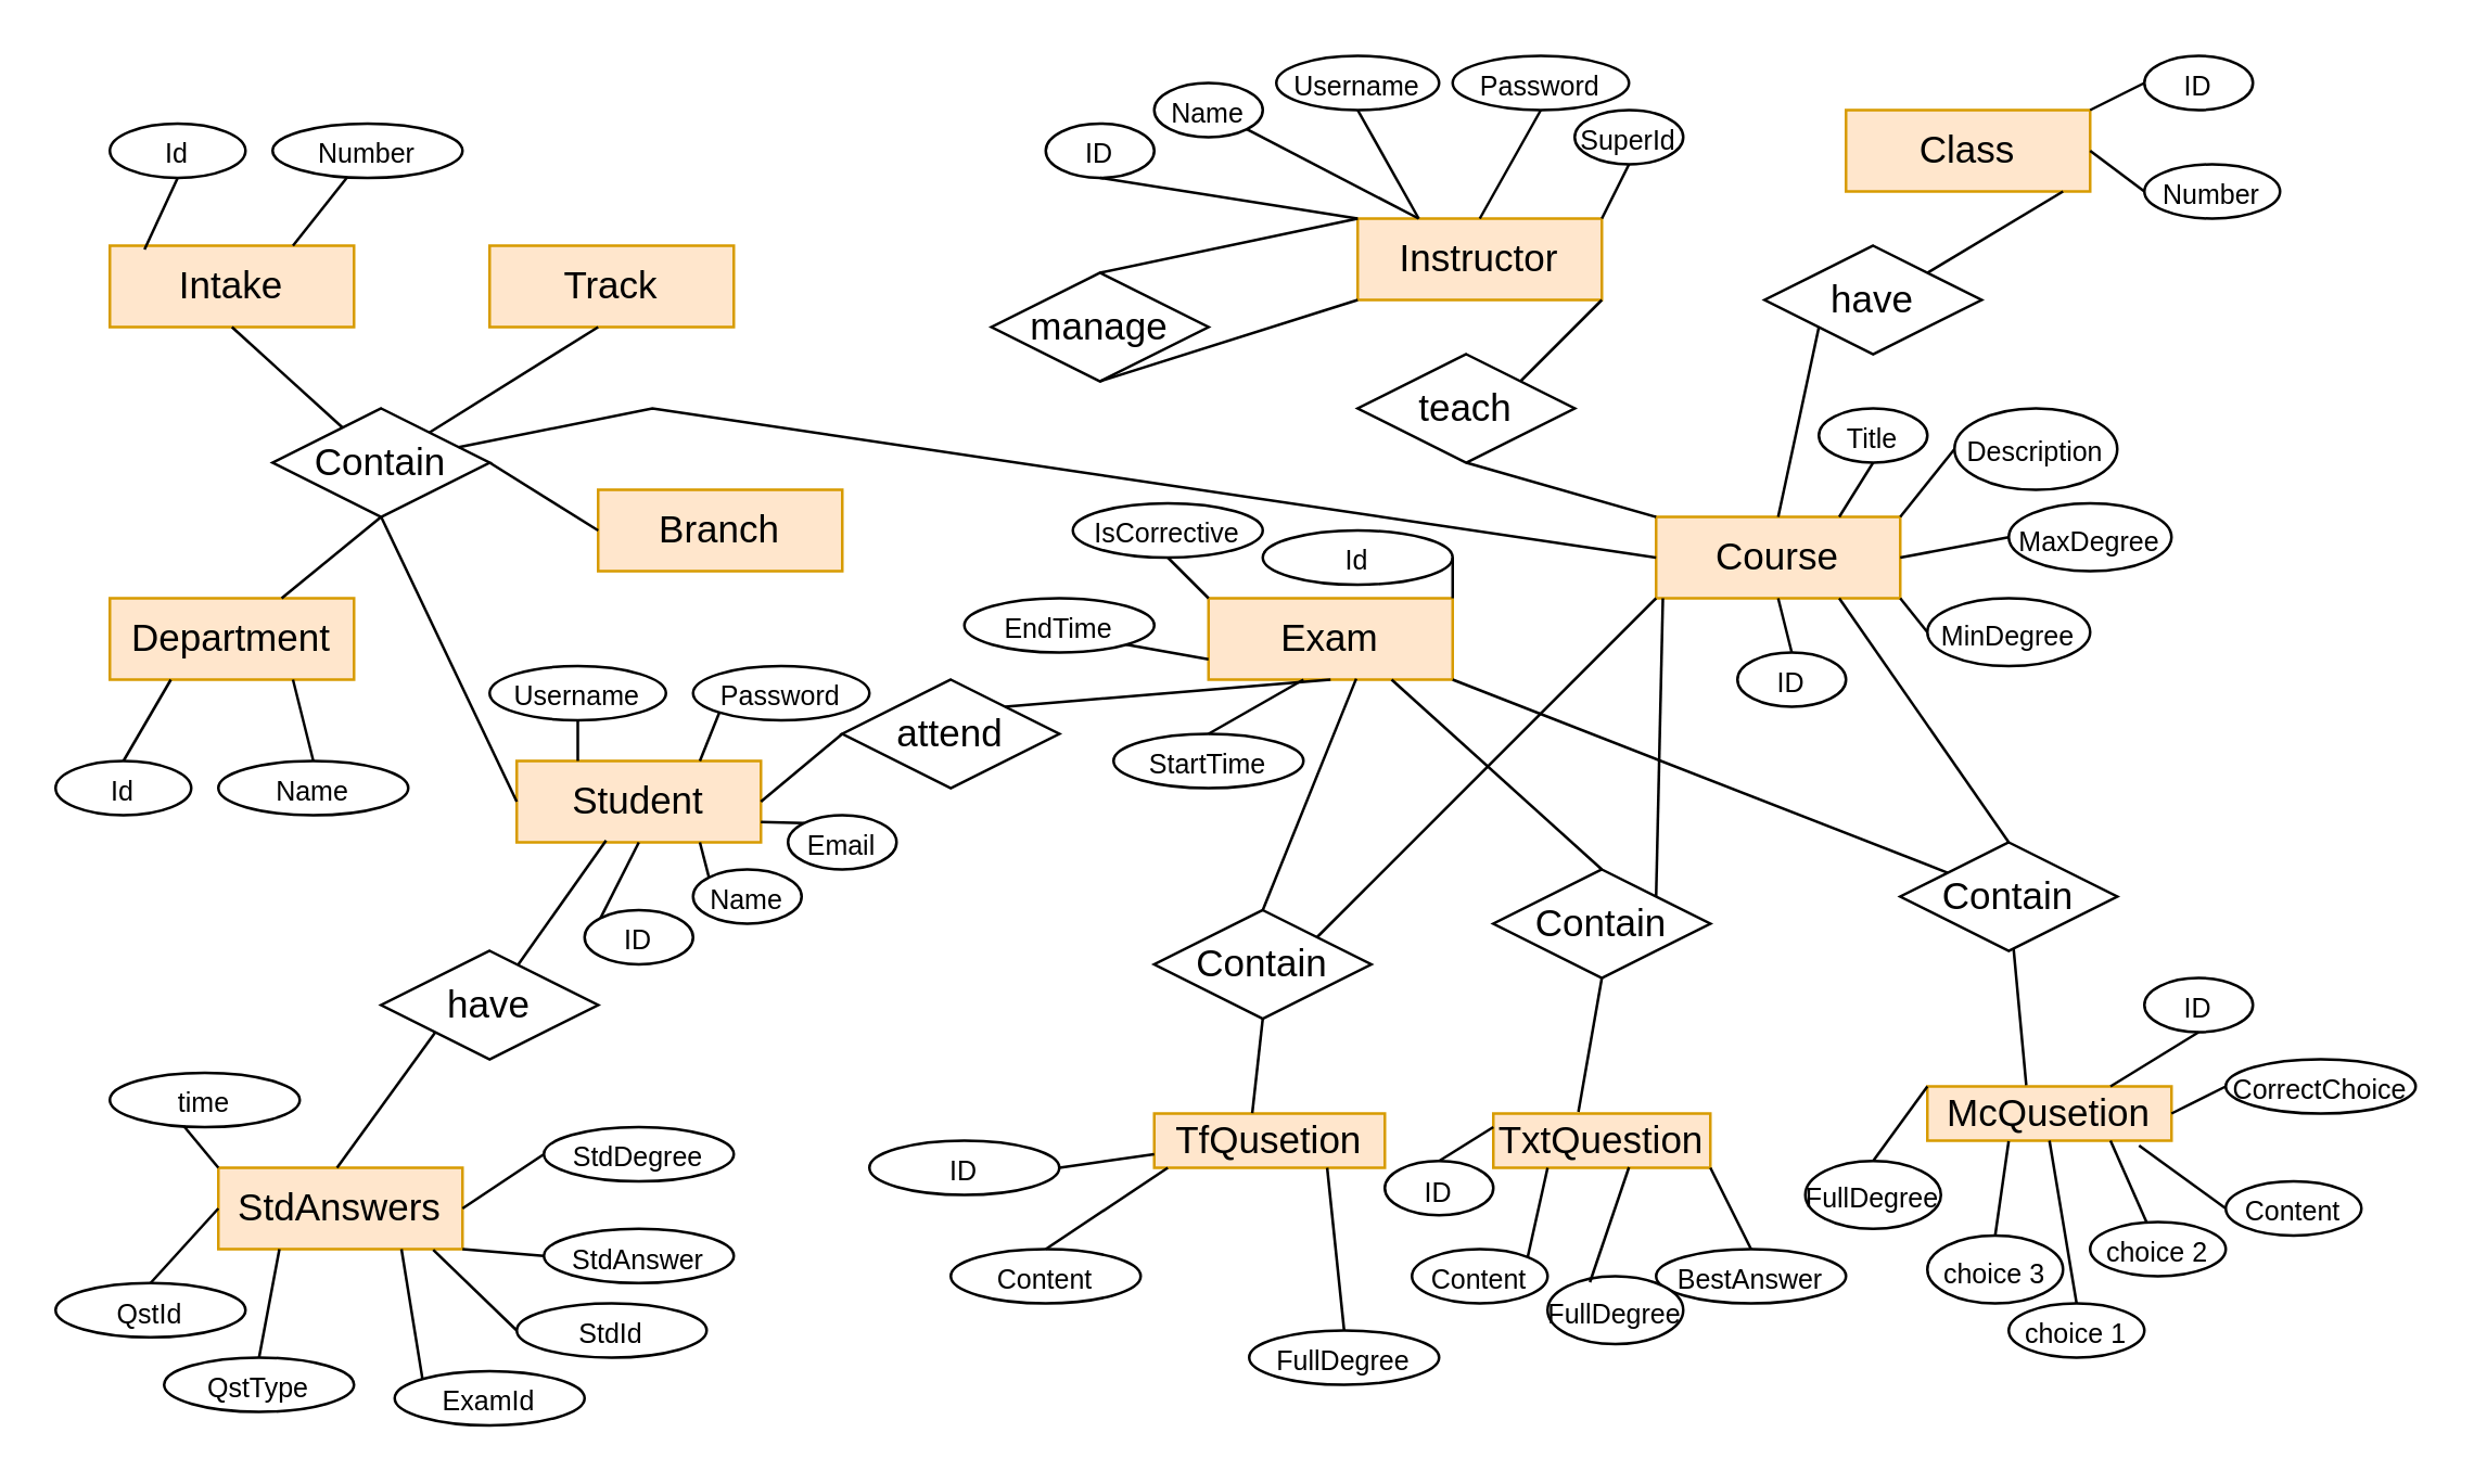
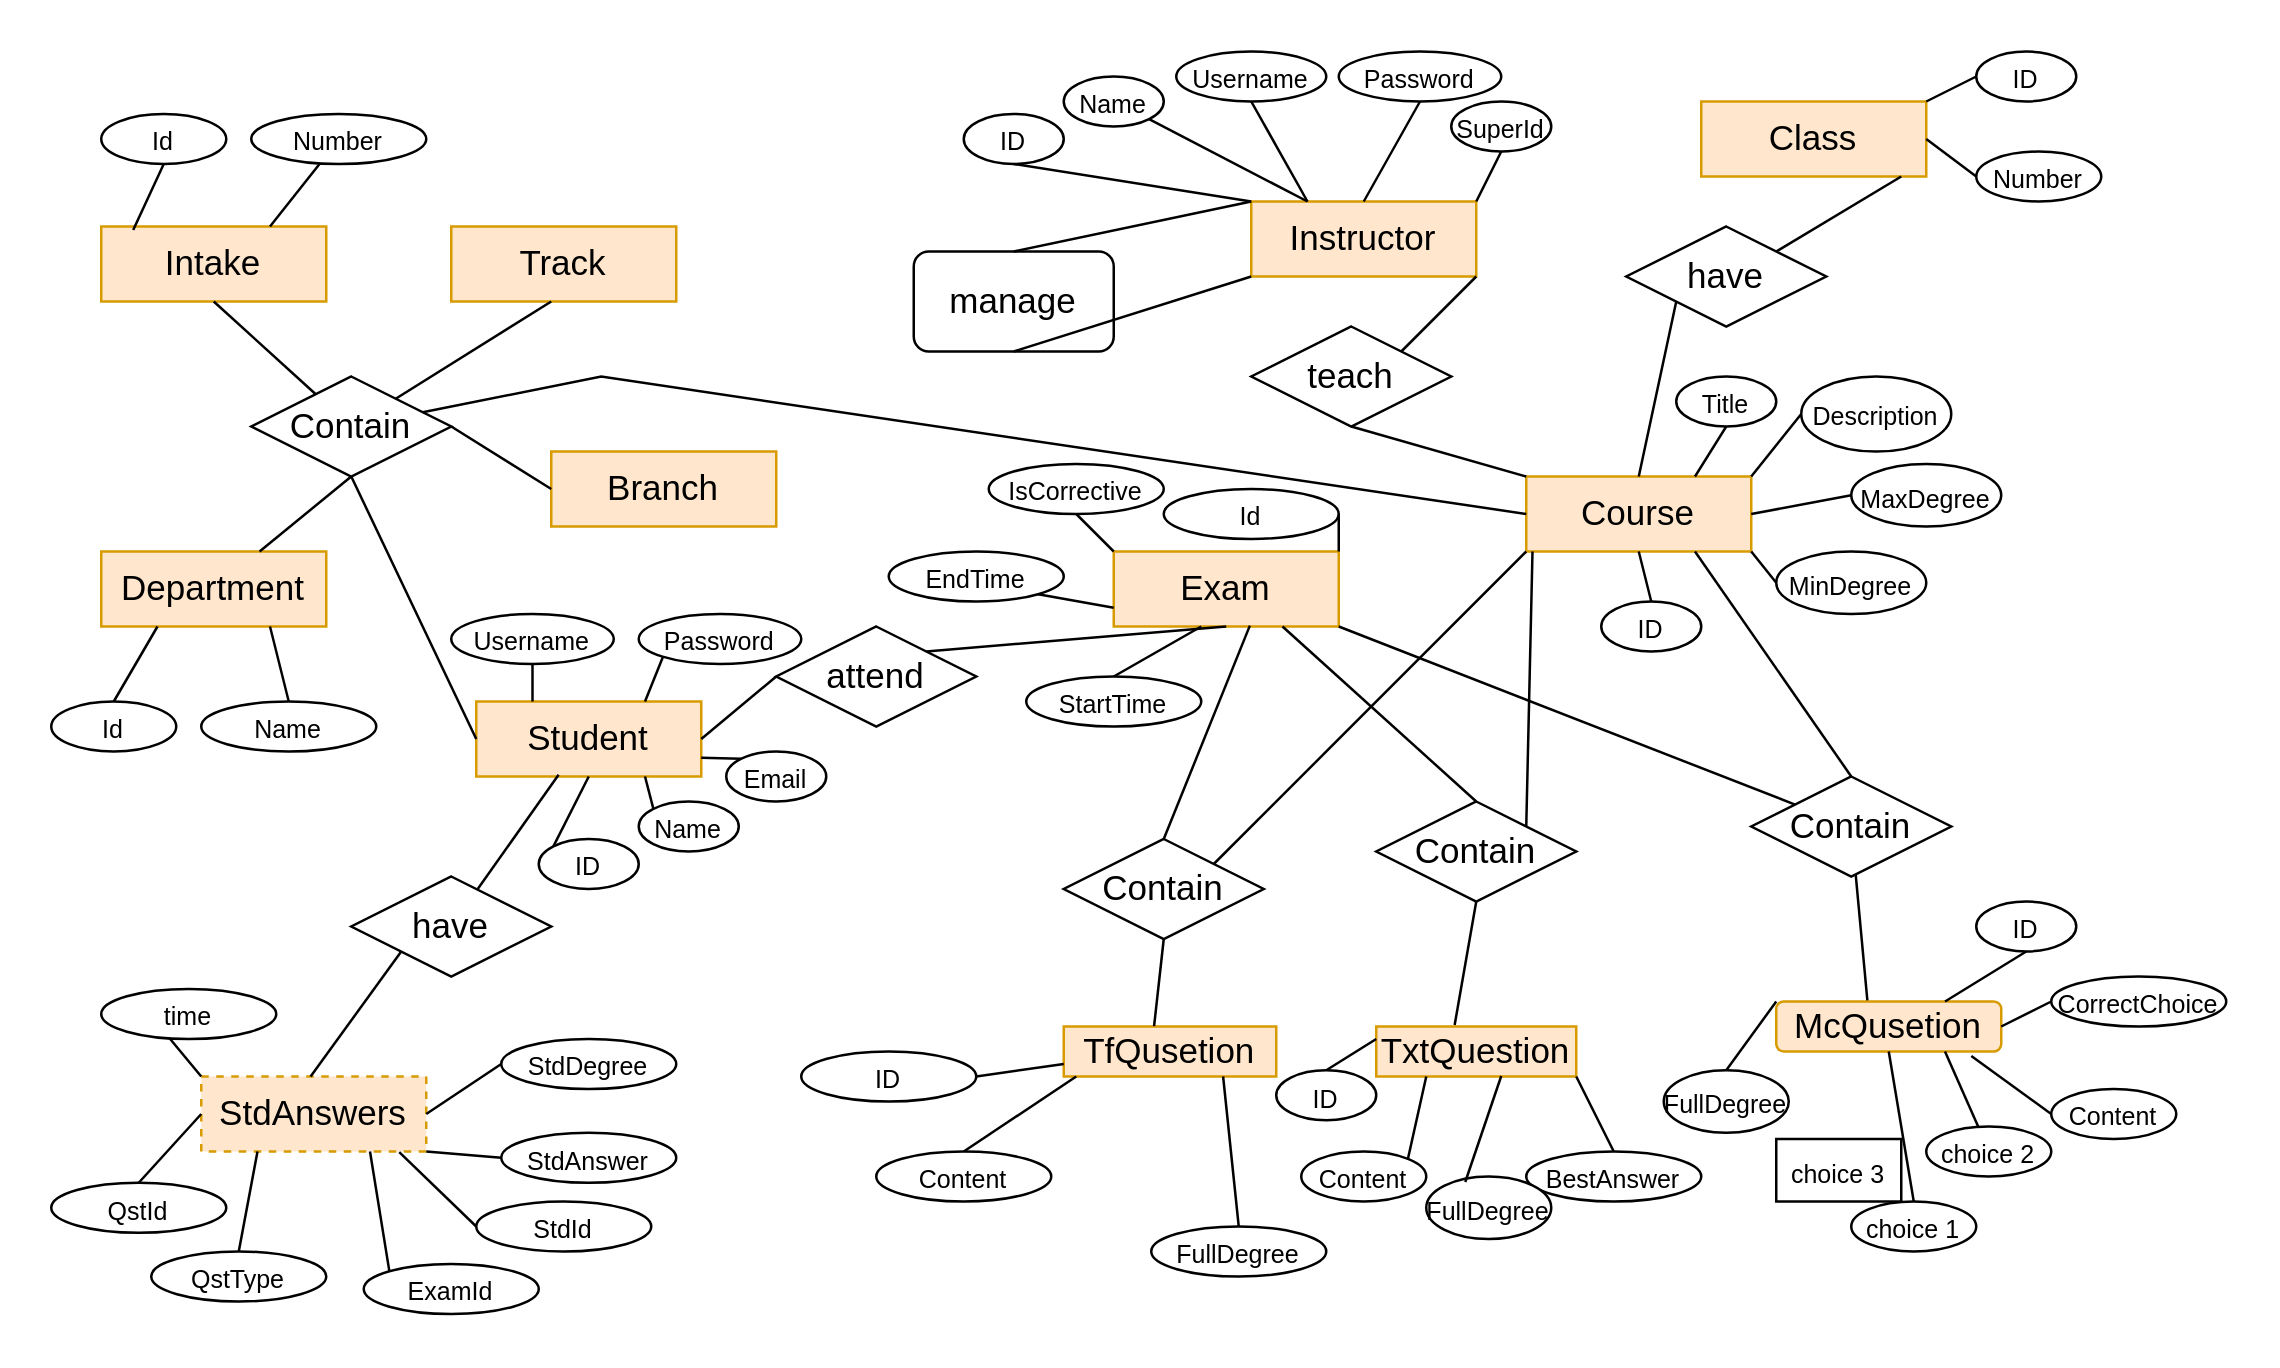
- <mxCell id="25" value="manage" style="rhombus;whiteSpace=wrap;html=1;fontSize=14;" parent="1" vertex="1"><mxGeometry x="365" y="100" width="80" height="40" as="geometry" /></mxCell>
+ <mxCell id="25" value="manage" style="whiteSpace=wrap;html=1;fontSize=14;rounded=1;" parent="1" vertex="1"><mxGeometry x="365" y="100" width="80" height="40" as="geometry" /></mxCell>
- <mxCell id="11" value="&lt;font style=&quot;font-size: 14px;&quot;&gt;McQusetion&lt;/font&gt;" style="rounded=0;whiteSpace=wrap;html=1;fillColor=#ffe6cc;strokeColor=#d79b00;" parent="1" vertex="1"><mxGeometry x="710" y="400" width="90" height="20" as="geometry" /></mxCell>
+ <mxCell id="11" value="&lt;font style=&quot;font-size: 14px;&quot;&gt;McQusetion&lt;/font&gt;" style="whiteSpace=wrap;html=1;fillColor=#ffe6cc;strokeColor=#d79b00;rounded=1;" parent="1" vertex="1"><mxGeometry x="710" y="400" width="90" height="20" as="geometry" /></mxCell>
- <mxCell id="76" value="" style="endArrow=none;html=1;rounded=0;fontSize=10;entryX=0.5;entryY=0;entryDx=0;entryDy=0;exitX=0.333;exitY=1.01;exitDx=0;exitDy=0;exitPerimeter=0;" parent="1" source="11" target="64" edge="1"><mxGeometry width="50" height="50" relative="1" as="geometry"><mxPoint x="770" y="435" as="sourcePoint" /><mxPoint x="737.5" y="455" as="targetPoint" /></mxGeometry></mxCell>
- <mxCell id="14" value="&lt;font style=&quot;font-size: 14px;&quot;&gt;StdAnswers&lt;/font&gt;" style="rounded=0;whiteSpace=wrap;html=1;fillColor=#ffe6cc;strokeColor=#d79b00;" parent="1" vertex="1"><mxGeometry x="80" y="430" width="90" height="30" as="geometry" /></mxCell>
+ <mxCell id="14" value="&lt;font style=&quot;font-size: 14px;&quot;&gt;StdAnswers&lt;/font&gt;" style="rounded=0;whiteSpace=wrap;html=1;fillColor=#ffe6cc;strokeColor=#d79b00;dashed=1;" parent="1" vertex="1"><mxGeometry x="80" y="430" width="90" height="30" as="geometry" /></mxCell>
- <mxCell id="64" value="&lt;font style=&quot;font-size: 10px;&quot;&gt;choice 3&lt;/font&gt;" style="ellipse;whiteSpace=wrap;html=1;fontSize=14;" parent="1" vertex="1"><mxGeometry x="710" y="455" width="50" height="25" as="geometry" /></mxCell>
+ <mxCell id="64" value="&lt;font style=&quot;font-size: 10px;&quot;&gt;choice 3&lt;/font&gt;" style="whiteSpace=wrap;html=1;fontSize=14;rounded=0;" parent="1" vertex="1"><mxGeometry x="710" y="455" width="50" height="25" as="geometry" /></mxCell>
